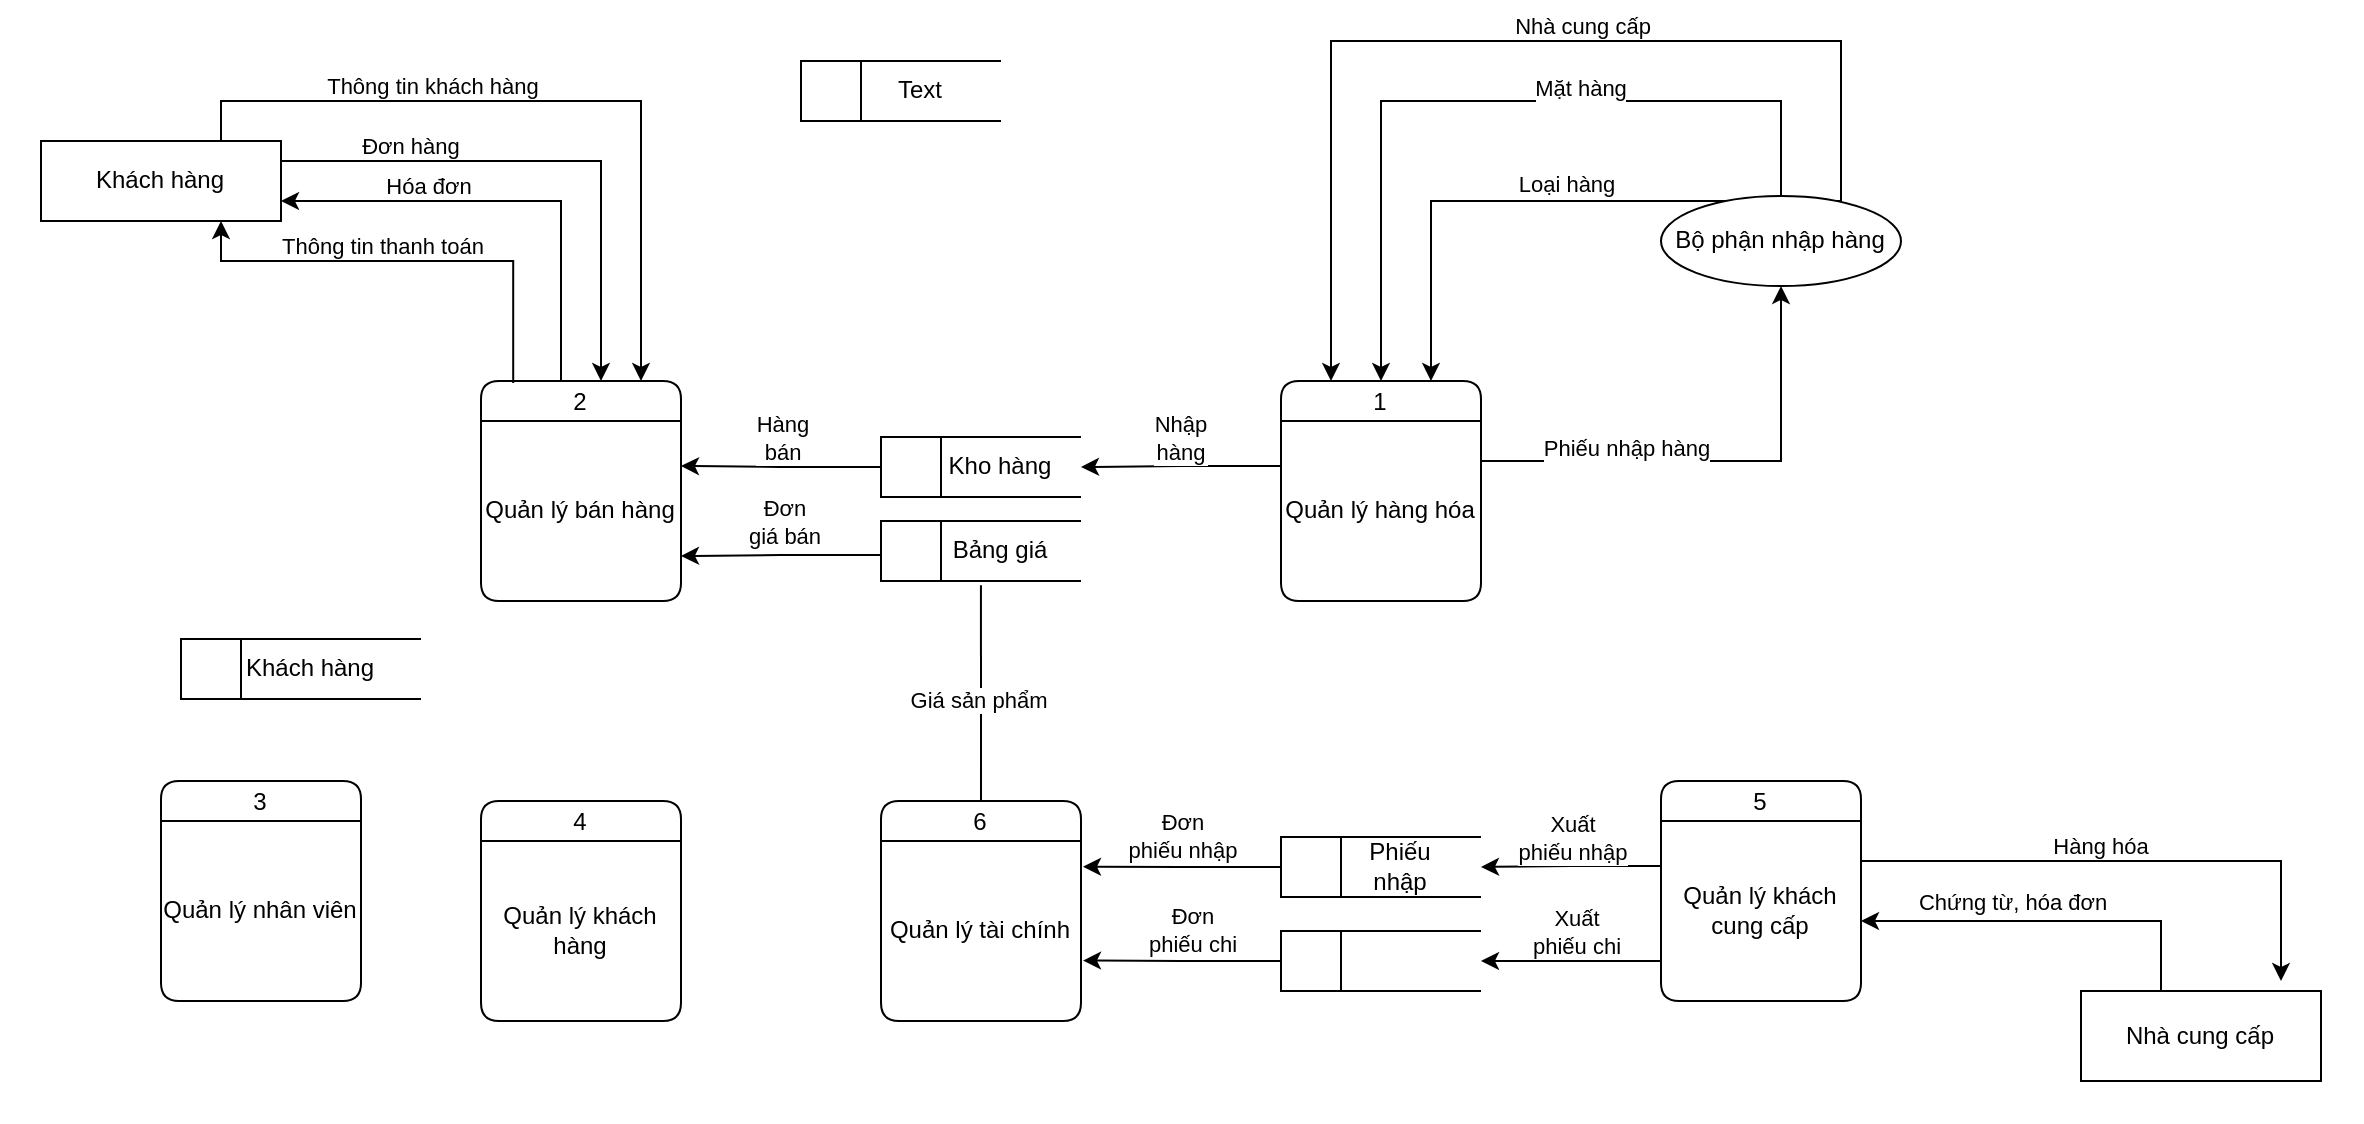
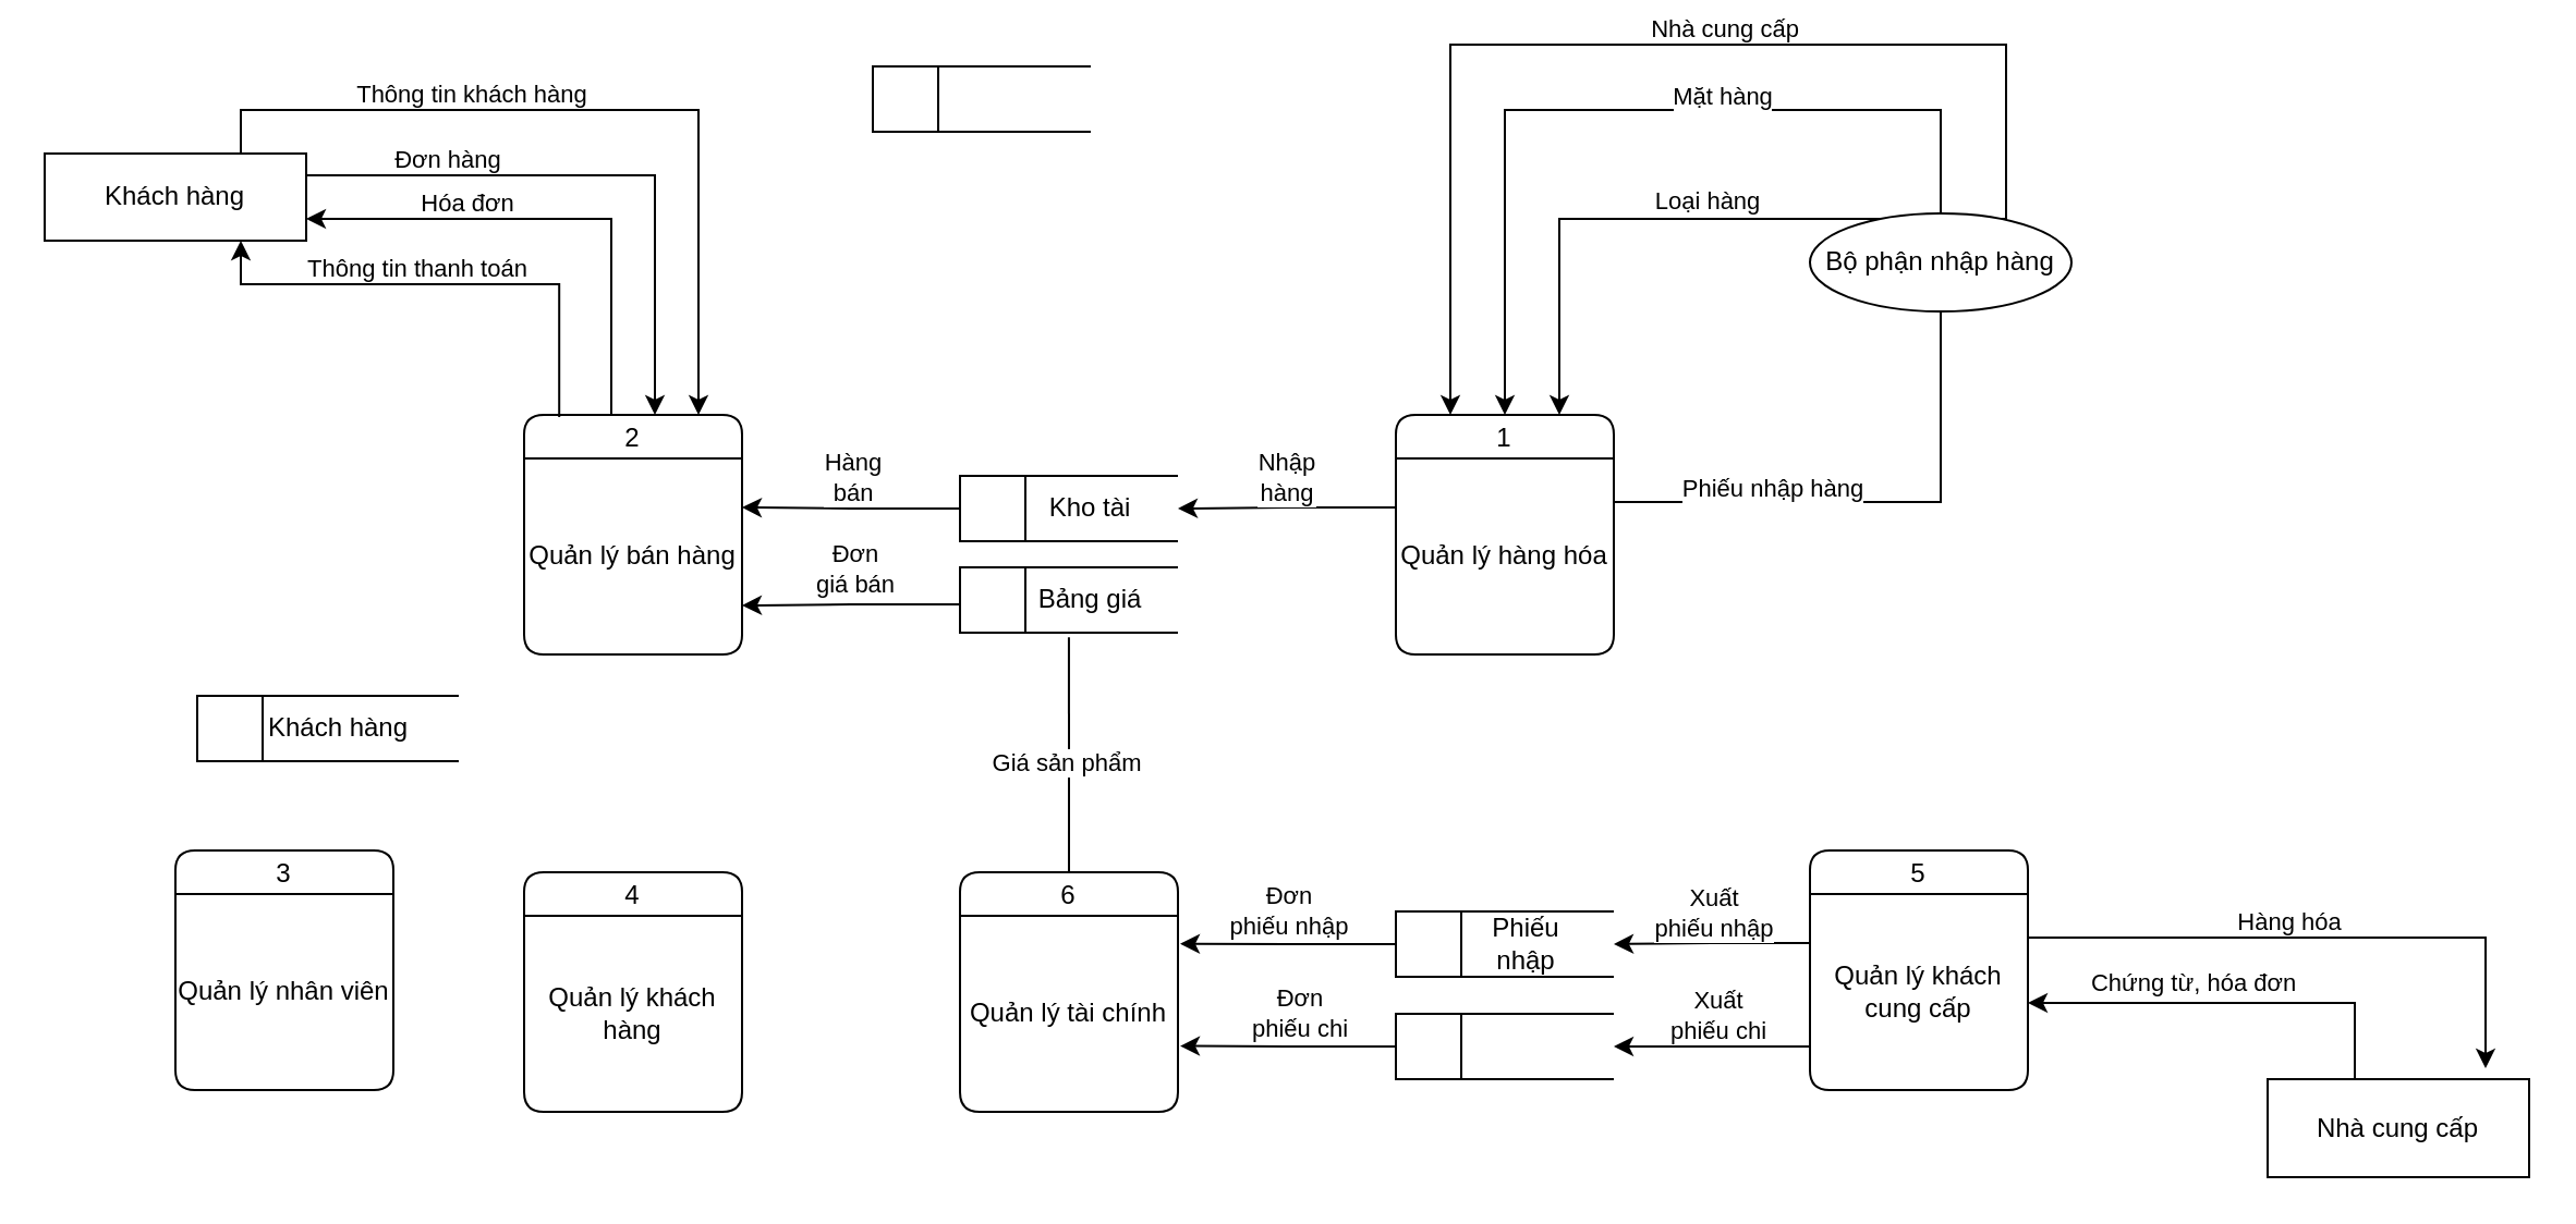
- <mxCell id="22" value="Text" style="text;html=1;align=center;verticalAlign=middle;whiteSpace=wrap;rounded=0;" vertex="1" parent="1"><mxGeometry x="430" y="30" width="60" height="30" as="geometry" /></mxCell>
- <mxCell id="43" style="edgeStyle=orthogonalEdgeStyle;rounded=0;orthogonalLoop=1;jettySize=auto;html=1;exitX=1;exitY=0.25;exitDx=0;exitDy=0;entryX=0.5;entryY=1;entryDx=0;entryDy=0;" edge="1" parent="1" source="3" target="33"><mxGeometry relative="1" as="geometry"><Array as="points"><mxPoint x="740" y="230" /><mxPoint x="890" y="230" /></Array></mxGeometry></mxCell>
+ <mxCell id="43" style="edgeStyle=orthogonalEdgeStyle;rounded=0;orthogonalLoop=1;jettySize=auto;html=1;exitX=1;exitY=0.25;exitDx=0;exitDy=0;entryX=0.5;entryY=1;entryDx=0;entryDy=0;endArrow=none;" edge="1" parent="1" source="3" target="33"><mxGeometry relative="1" as="geometry"><Array as="points"><mxPoint x="740" y="230" /><mxPoint x="890" y="230" /></Array></mxGeometry></mxCell>
- <mxCell id="42" value="Kho hàng" style="text;html=1;align=center;verticalAlign=middle;whiteSpace=wrap;rounded=0;" vertex="1" parent="1"><mxGeometry x="470" y="218" width="60" height="30" as="geometry" /></mxCell>
+ <mxCell id="42" value="Kho tài" style="text;html=1;align=center;verticalAlign=middle;whiteSpace=wrap;rounded=0;" vertex="1" parent="1"><mxGeometry x="470" y="218" width="60" height="30" as="geometry" /></mxCell>
